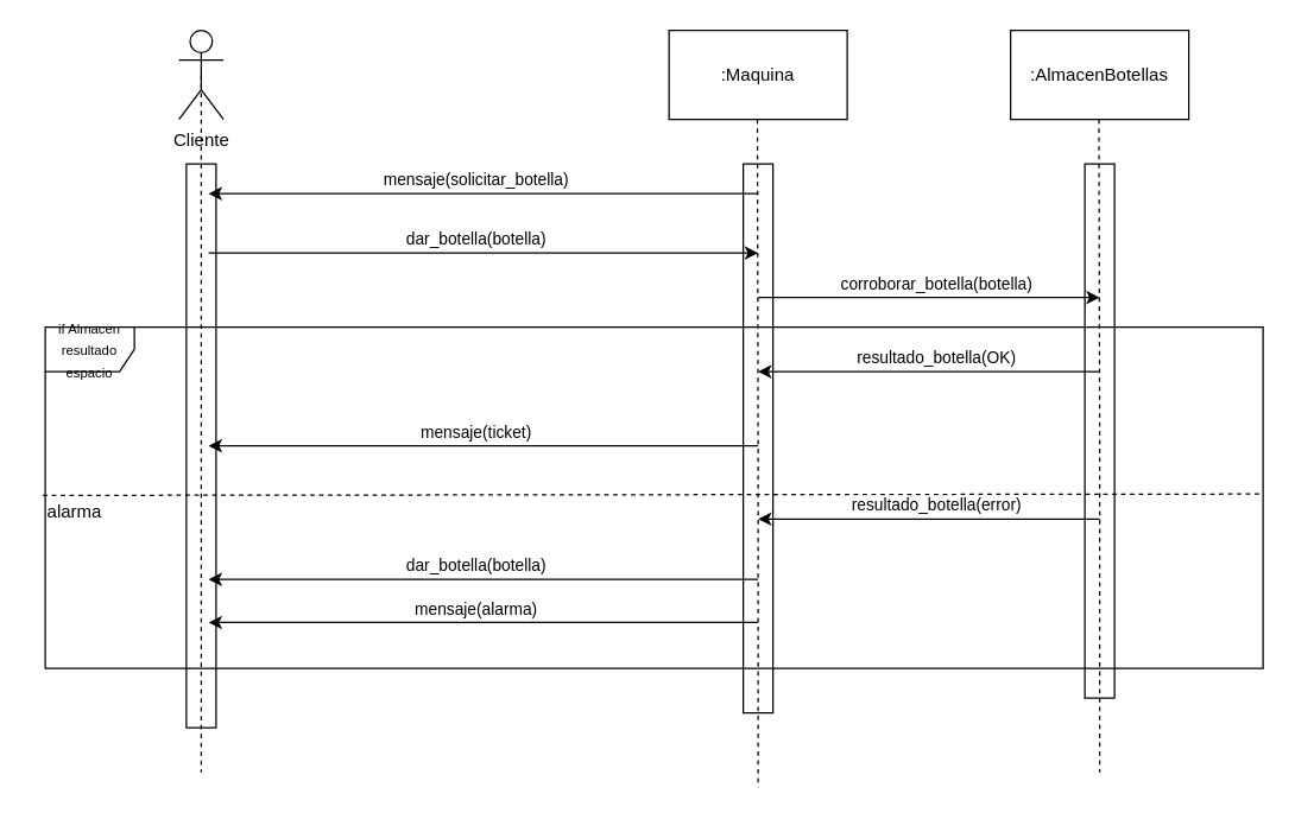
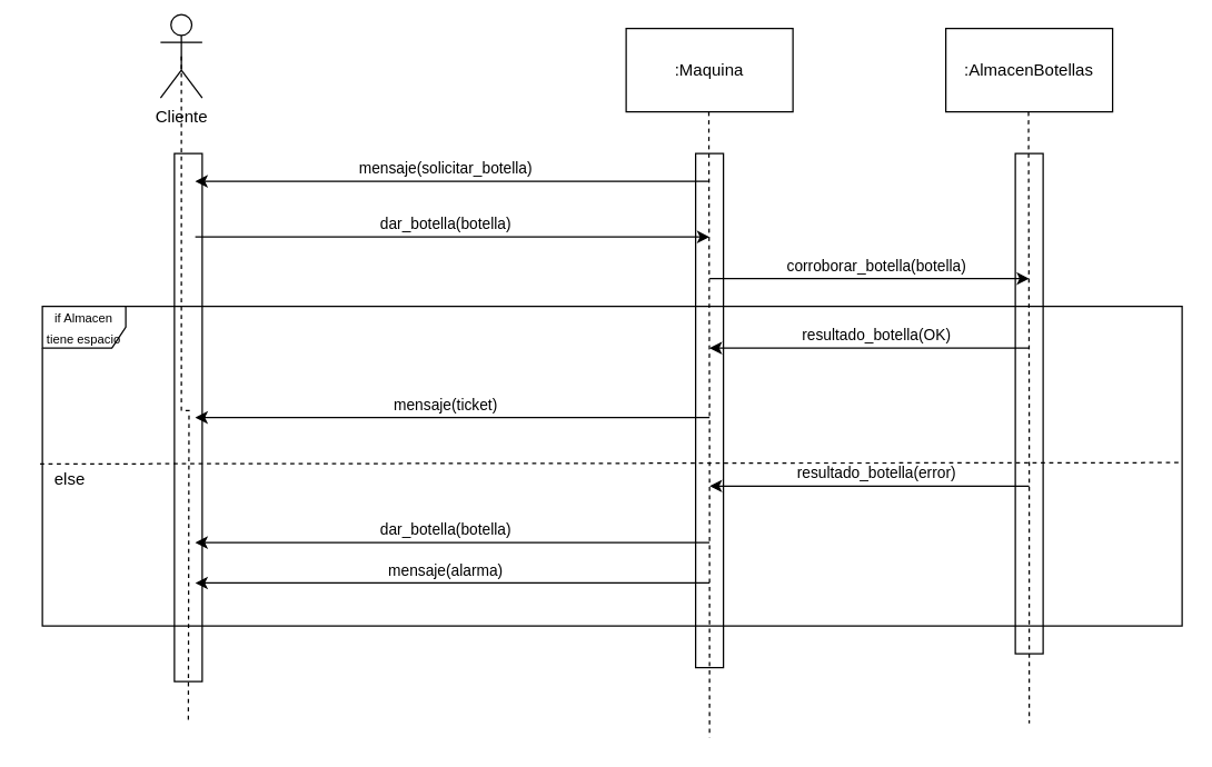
- <mxCell id="2" value="Cliente" style="shape=umlActor;verticalLabelPosition=bottom;verticalAlign=top;html=1;outlineConnect=0;" vertex="1" parent="1"><mxGeometry x="120" y="20" width="30" height="60" as="geometry" /></mxCell>
+ <mxCell id="2" value="Cliente" style="shape=umlActor;verticalLabelPosition=bottom;verticalAlign=top;html=1;outlineConnect=0;" vertex="1" parent="1"><mxGeometry x="115" y="10" width="30" height="60" as="geometry" /></mxCell>
- <mxCell id="17" value="&lt;font style=&quot;font-size: 9px;&quot;&gt;if Almacen resultado espacio&lt;/font&gt;" style="shape=umlFrame;whiteSpace=wrap;html=1;pointerEvents=0;" vertex="1" parent="1"><mxGeometry x="30" y="220" width="820" height="230" as="geometry" /></mxCell>
+ <mxCell id="17" value="&lt;font style=&quot;font-size: 9px;&quot;&gt;if Almacen tiene espacio&lt;/font&gt;" style="shape=umlFrame;whiteSpace=wrap;html=1;pointerEvents=0;" vertex="1" parent="1"><mxGeometry x="30" y="220" width="820" height="230" as="geometry" /></mxCell>
- <mxCell id="19" value="alarma" style="text;html=1;strokeColor=none;fillColor=none;align=center;verticalAlign=middle;whiteSpace=wrap;rounded=0;" vertex="1" parent="1"><mxGeometry x="20" y="330" width="60" height="30" as="geometry" /></mxCell>
+ <mxCell id="19" value="else" style="text;html=1;strokeColor=none;fillColor=none;align=center;verticalAlign=middle;whiteSpace=wrap;rounded=0;" vertex="1" parent="1"><mxGeometry x="20" y="330" width="60" height="30" as="geometry" /></mxCell>
